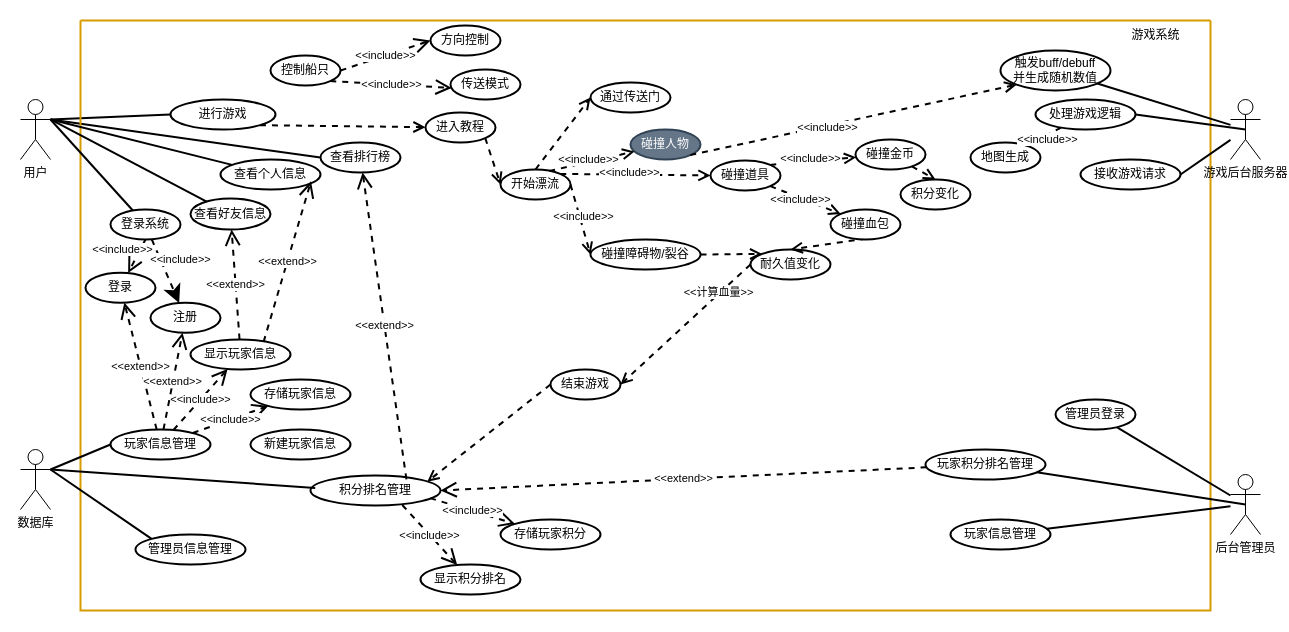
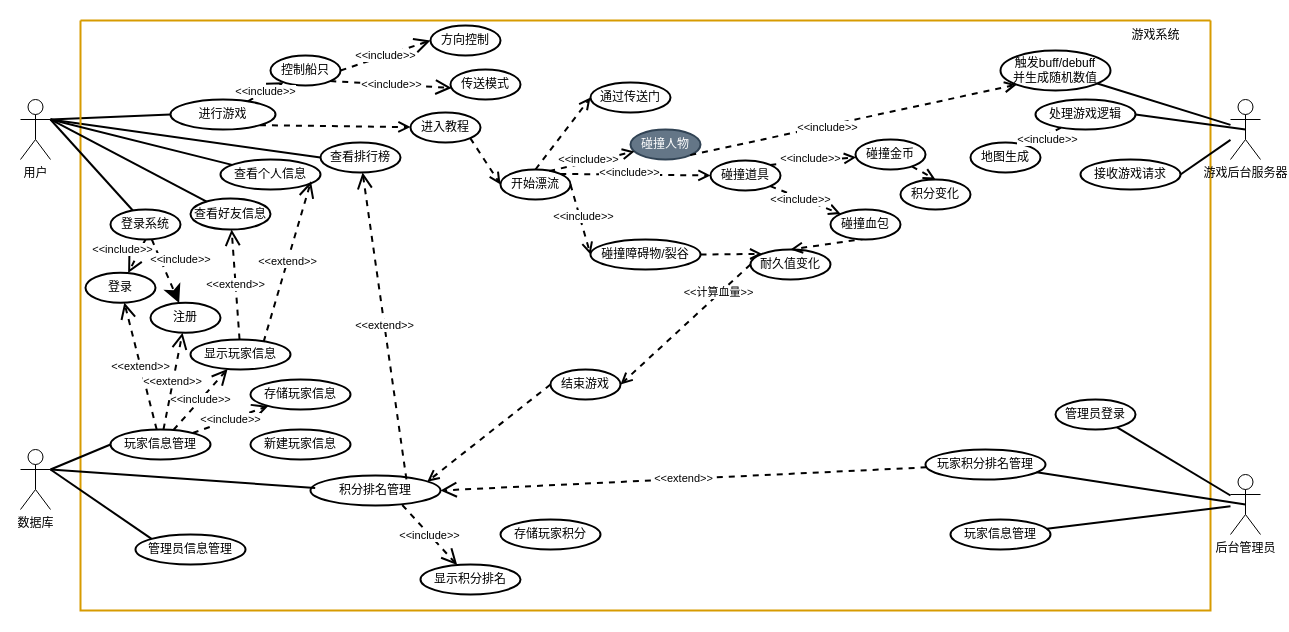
+ <mxCell id="78" value="&amp;lt;&amp;lt;include&amp;gt;&amp;gt;" style="endArrow=open;endSize=12;dashed=1;html=1;rounded=0;strokeWidth=2;" parent="5" source="31" target="6" edge="1"><mxGeometry width="160" relative="1" as="geometry"><mxPoint x="265" y="60" as="sourcePoint" /><mxPoint x="360" y="30" as="targetPoint" /></mxGeometry></mxCell>
- <mxCell id="32" value="进入教程" style="ellipse;whiteSpace=wrap;html=1;strokeWidth=2;" parent="5" vertex="1"><mxGeometry x="345" y="92" width="70" height="30" as="geometry" /></mxCell>
+ <mxCell id="32" value="进入教程" style="ellipse;whiteSpace=wrap;html=1;strokeWidth=2;" parent="5" vertex="1"><mxGeometry x="330" y="92" width="70" height="30" as="geometry" /></mxCell>
- <mxCell id="64" value="&amp;lt;&amp;lt;include&amp;gt;&amp;gt;" style="endArrow=open;endSize=12;dashed=1;html=1;rounded=0;exitX=0.92;exitY=0.754;exitDx=0;exitDy=0;exitPerimeter=0;strokeWidth=2;endFill=0;startSize=6;" parent="5" source="10" target="62" edge="1"><mxGeometry width="160" relative="1" as="geometry"><mxPoint x="111" y="436" as="sourcePoint" /><mxPoint x="189" y="388" as="targetPoint" /></mxGeometry></mxCell>
